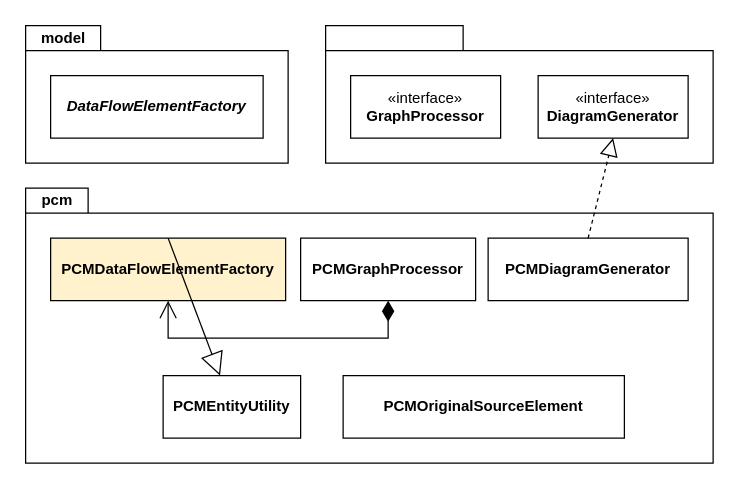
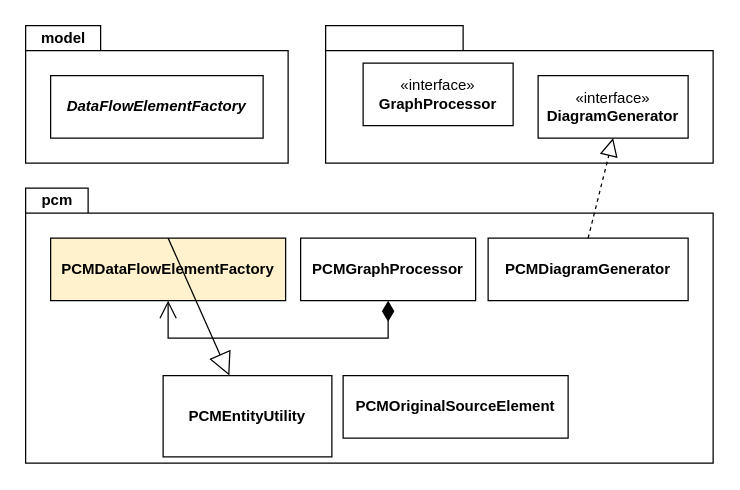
- <mxCell id="12" value="&lt;div&gt;«interface»&lt;/div&gt;&lt;div&gt;&lt;b&gt;GraphProcessor&lt;/b&gt;&lt;/div&gt;" style="html=1;whiteSpace=wrap;" vertex="1" parent="1"><mxGeometry x="280" y="60" width="120" height="50" as="geometry" /></mxCell>
+ <mxCell id="12" value="&lt;div&gt;«interface»&lt;/div&gt;&lt;div&gt;&lt;b&gt;GraphProcessor&lt;/b&gt;&lt;/div&gt;" style="html=1;whiteSpace=wrap;" vertex="1" parent="1"><mxGeometry x="290" y="50" width="120" height="50" as="geometry" /></mxCell>
- <mxCell id="13" value="&lt;b&gt;PCMEntityUtility&lt;/b&gt;" style="html=1;whiteSpace=wrap;" vertex="1" parent="1"><mxGeometry x="130" y="300" width="110" height="50" as="geometry" /></mxCell>
+ <mxCell id="13" value="&lt;b&gt;PCMEntityUtility&lt;/b&gt;" style="html=1;whiteSpace=wrap;" vertex="1" parent="1"><mxGeometry x="130" y="300" width="135" height="65" as="geometry" /></mxCell>
- <mxCell id="14" value="&lt;b&gt;PCMOriginalSourceElement&lt;br&gt;&lt;/b&gt;" style="html=1;whiteSpace=wrap;" vertex="1" parent="1"><mxGeometry x="274" y="300" width="225" height="50" as="geometry" /></mxCell>
+ <mxCell id="14" value="&lt;b&gt;PCMOriginalSourceElement&lt;br&gt;&lt;/b&gt;" style="html=1;whiteSpace=wrap;" vertex="1" parent="1"><mxGeometry x="274" y="300" width="180" height="50" as="geometry" /></mxCell>
